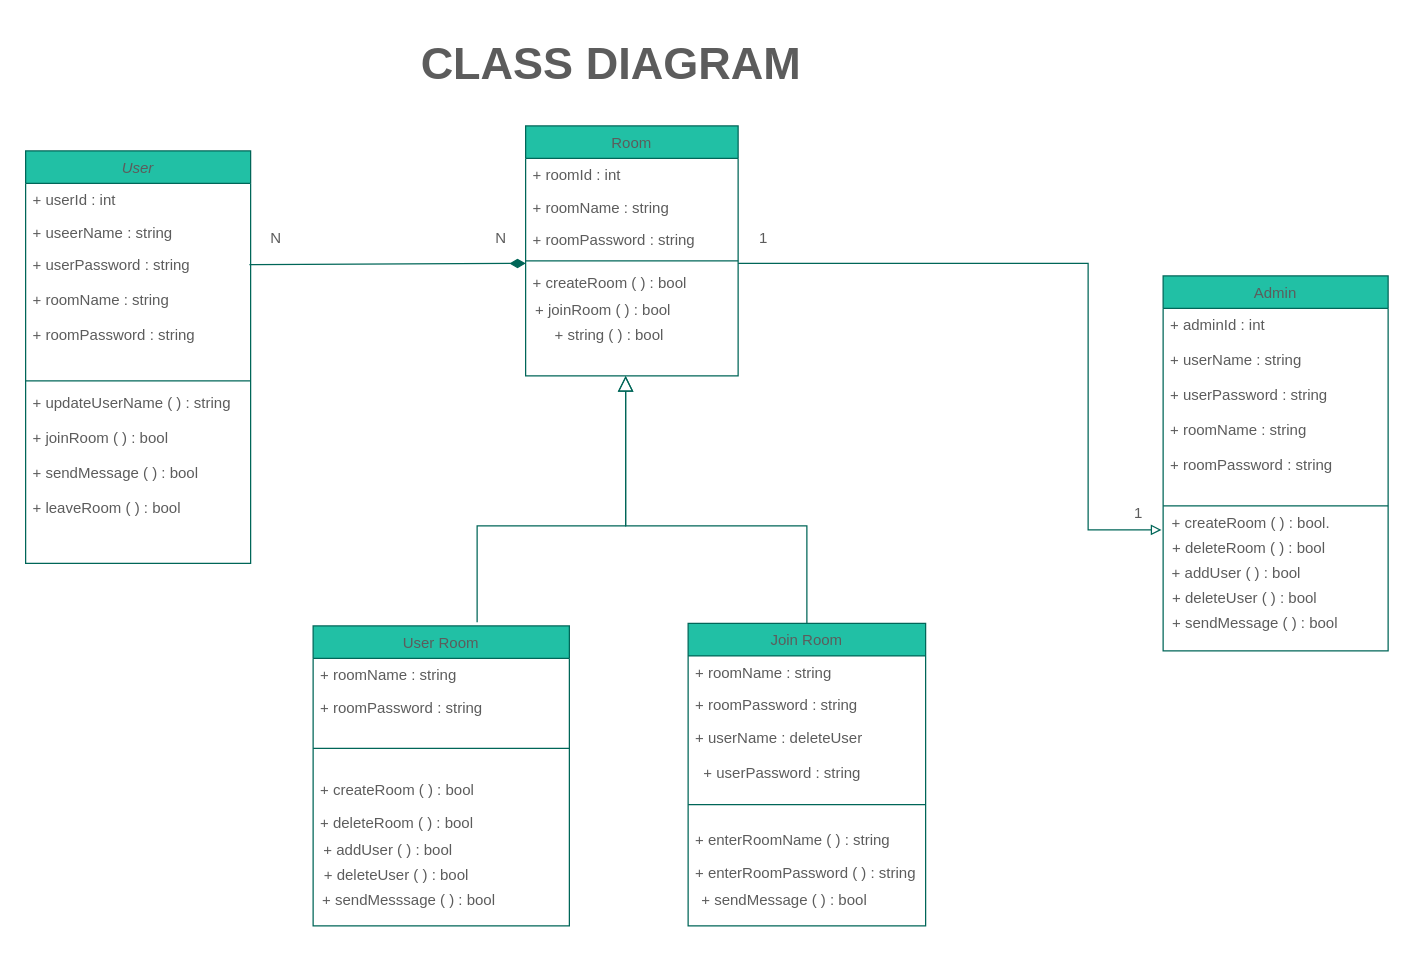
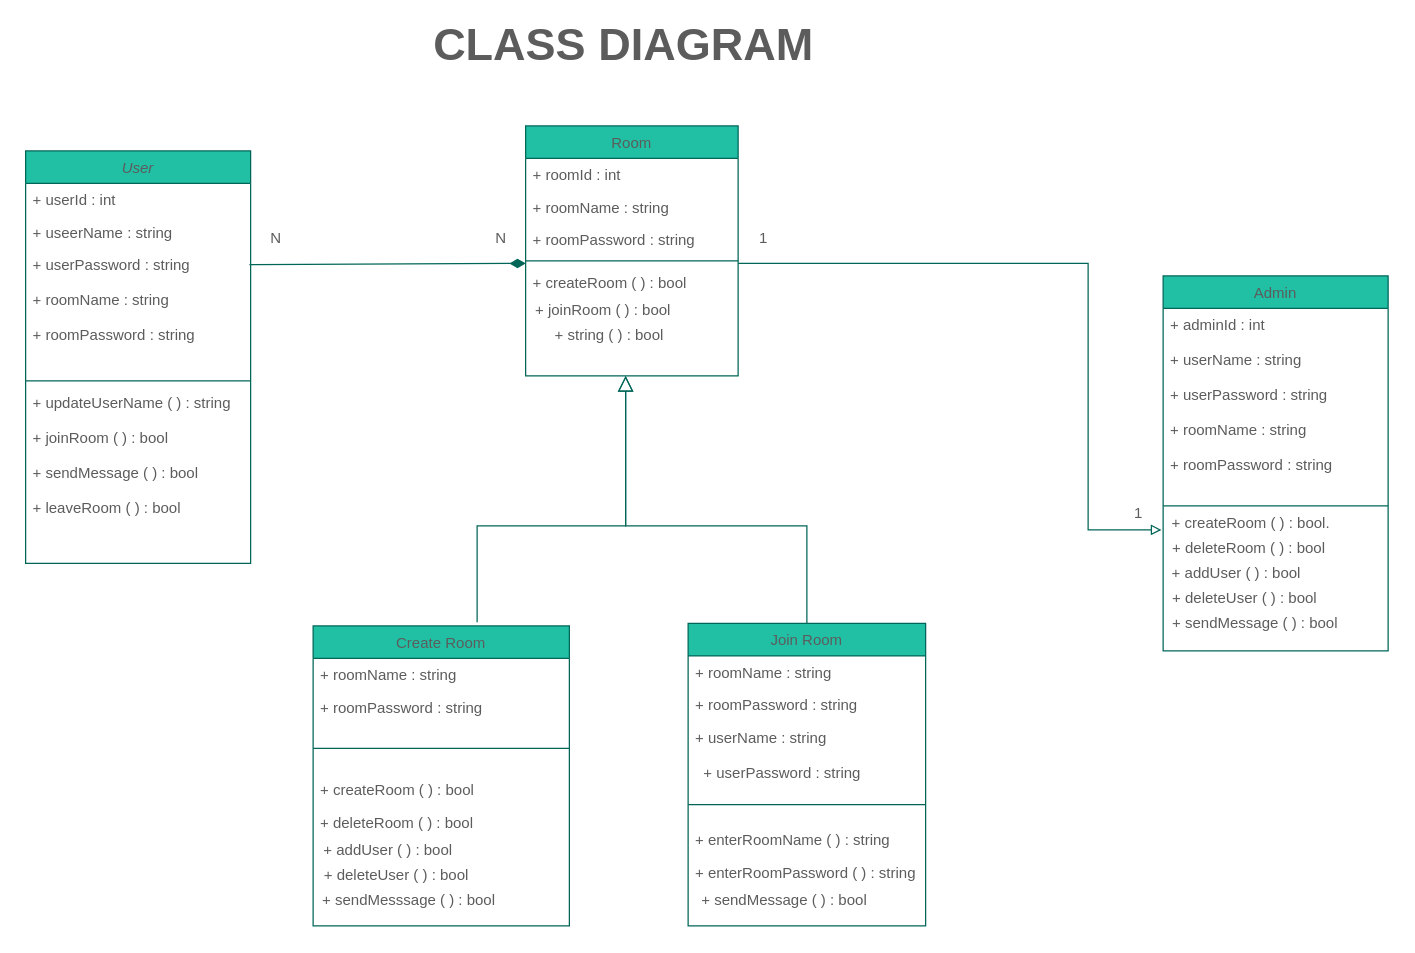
- <mxCell id="50" value="&lt;font style=&quot;font-size: 36px;&quot;&gt;&lt;b&gt;CLASS DIAGRAM&lt;/b&gt;&lt;/font&gt;" style="text;html=1;align=center;verticalAlign=middle;resizable=0;points=[];autosize=1;strokeColor=none;fillColor=none;fontColor=#5C5C5C;" vertex="1" parent="1"><mxGeometry x="328" y="35" width="320" height="30" as="geometry" /></mxCell>
+ <mxCell id="50" value="&lt;font style=&quot;font-size: 36px;&quot;&gt;&lt;b&gt;CLASS DIAGRAM&lt;/b&gt;&lt;/font&gt;" style="text;html=1;align=center;verticalAlign=middle;resizable=0;points=[];autosize=1;strokeColor=none;fillColor=none;fontColor=#5C5C5C;" vertex="1" parent="1"><mxGeometry x="338" y="20" width="320" height="30" as="geometry" /></mxCell>
- <mxCell id="34" value="User Room" style="swimlane;fontStyle=0;align=center;verticalAlign=top;childLayout=stackLayout;horizontal=1;startSize=26;horizontalStack=0;resizeParent=1;resizeLast=0;collapsible=1;marginBottom=0;rounded=0;shadow=0;strokeWidth=1;fillColor=#21C0A5;strokeColor=#006658;fontColor=#5C5C5C;" vertex="1" parent="1"><mxGeometry x="250" y="500" width="205" height="240" as="geometry"><mxRectangle x="550" y="140" width="160" height="26" as="alternateBounds" /></mxGeometry></mxCell>
+ <mxCell id="34" value="Create Room" style="swimlane;fontStyle=0;align=center;verticalAlign=top;childLayout=stackLayout;horizontal=1;startSize=26;horizontalStack=0;resizeParent=1;resizeLast=0;collapsible=1;marginBottom=0;rounded=0;shadow=0;strokeWidth=1;fillColor=#21C0A5;strokeColor=#006658;fontColor=#5C5C5C;" vertex="1" parent="1"><mxGeometry x="250" y="500" width="205" height="240" as="geometry"><mxRectangle x="550" y="140" width="160" height="26" as="alternateBounds" /></mxGeometry></mxCell>
- <mxCell id="28" value="+ userName : deleteUser           " style="text;align=left;verticalAlign=top;spacingLeft=4;spacingRight=4;overflow=hidden;rotatable=0;points=[[0,0.5],[1,0.5]];portConstraint=eastwest;rounded=0;shadow=0;html=0;fontColor=#5C5C5C;" vertex="1" parent="25"><mxGeometry y="78" width="190" height="32" as="geometry" /></mxCell>
+ <mxCell id="28" value="+ userName : string           " style="text;align=left;verticalAlign=top;spacingLeft=4;spacingRight=4;overflow=hidden;rotatable=0;points=[[0,0.5],[1,0.5]];portConstraint=eastwest;rounded=0;shadow=0;html=0;fontColor=#5C5C5C;" vertex="1" parent="25"><mxGeometry y="78" width="190" height="32" as="geometry" /></mxCell>
